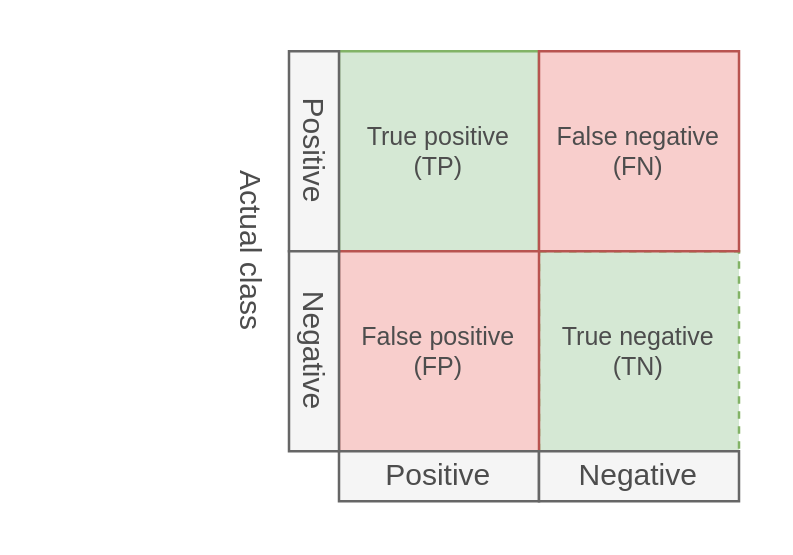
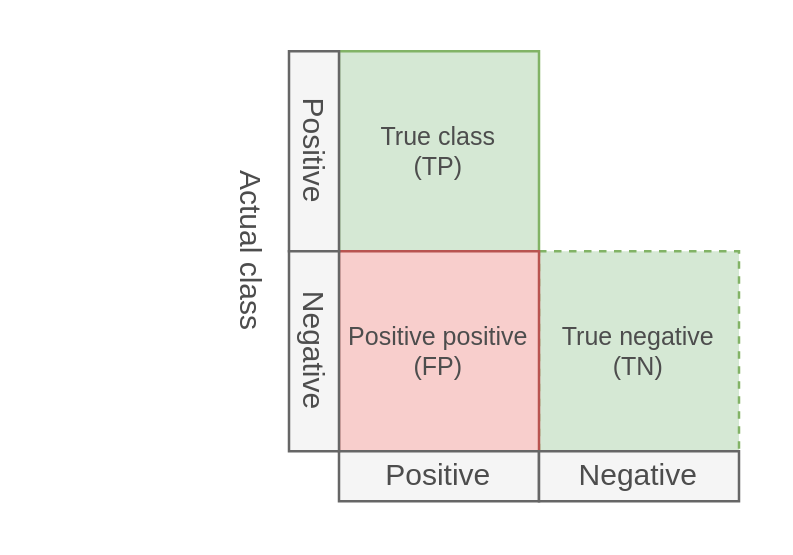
- <mxCell id="2" value="True positive&lt;br style=&quot;font-size: 10px;&quot;&gt;(TP)" style="whiteSpace=wrap;html=1;aspect=fixed;fillColor=#d5e8d4;strokeColor=#82b366;fontColor=#4D4D4D;fontSize=10;" parent="1" vertex="1"><mxGeometry x="135" y="20" width="80" height="80" as="geometry" /></mxCell>
+ <mxCell id="2" value="True class&lt;br style=&quot;font-size: 10px;&quot;&gt;(TP)" style="whiteSpace=wrap;html=1;aspect=fixed;fillColor=#d5e8d4;strokeColor=#82b366;fontColor=#4D4D4D;fontSize=10;" parent="1" vertex="1"><mxGeometry x="135" y="20" width="80" height="80" as="geometry" /></mxCell>
- <mxCell id="4" value="False negative&lt;br style=&quot;font-size: 10px;&quot;&gt;(FN)" style="whiteSpace=wrap;html=1;aspect=fixed;fillColor=#f8cecc;strokeColor=#b85450;fontColor=#4D4D4D;fontSize=10;" parent="1" vertex="1"><mxGeometry x="215" y="20" width="80" height="80" as="geometry" /></mxCell>
- <mxCell id="5" value="False positive&lt;br&gt;(FP)" style="whiteSpace=wrap;html=1;aspect=fixed;fillColor=#f8cecc;strokeColor=#b85450;fontColor=#4D4D4D;fontSize=10;" parent="1" vertex="1"><mxGeometry x="135" y="100" width="80" height="80" as="geometry" /></mxCell>
+ <mxCell id="5" value="Positive positive&lt;br&gt;(FP)" style="whiteSpace=wrap;html=1;aspect=fixed;fillColor=#f8cecc;strokeColor=#b85450;fontColor=#4D4D4D;fontSize=10;" parent="1" vertex="1"><mxGeometry x="135" y="100" width="80" height="80" as="geometry" /></mxCell>
